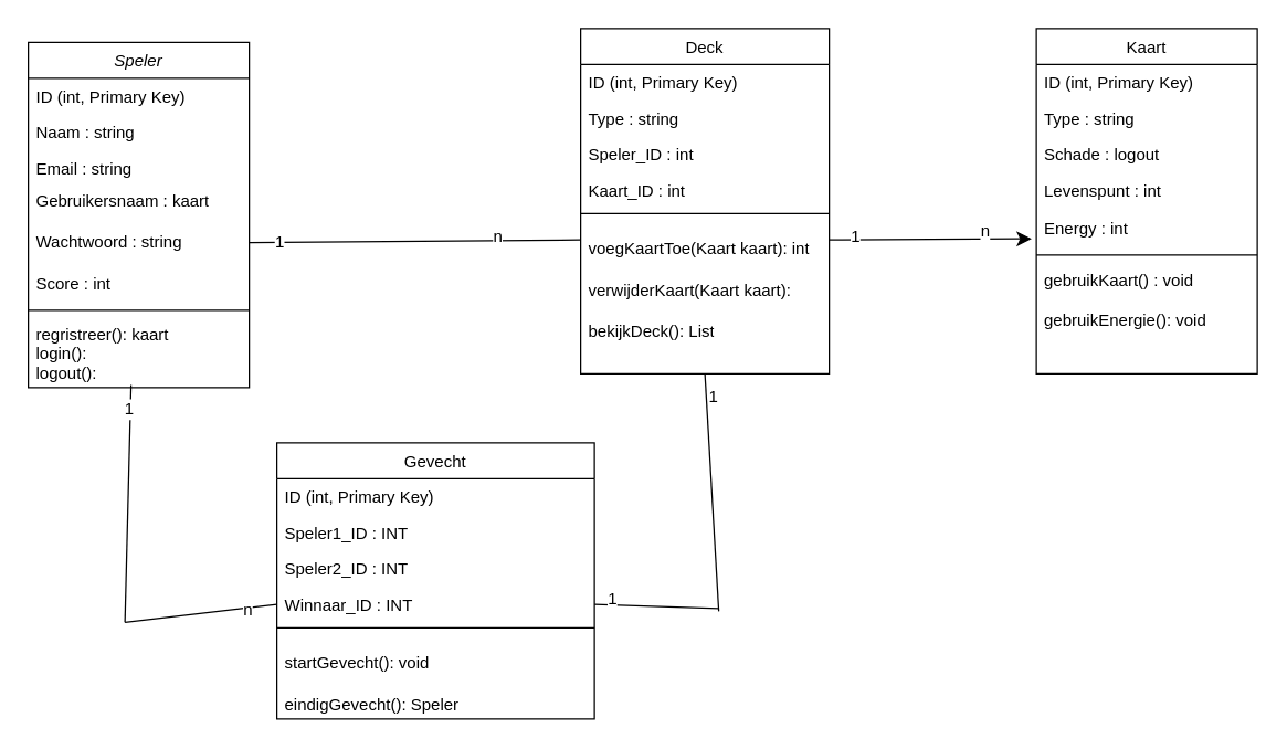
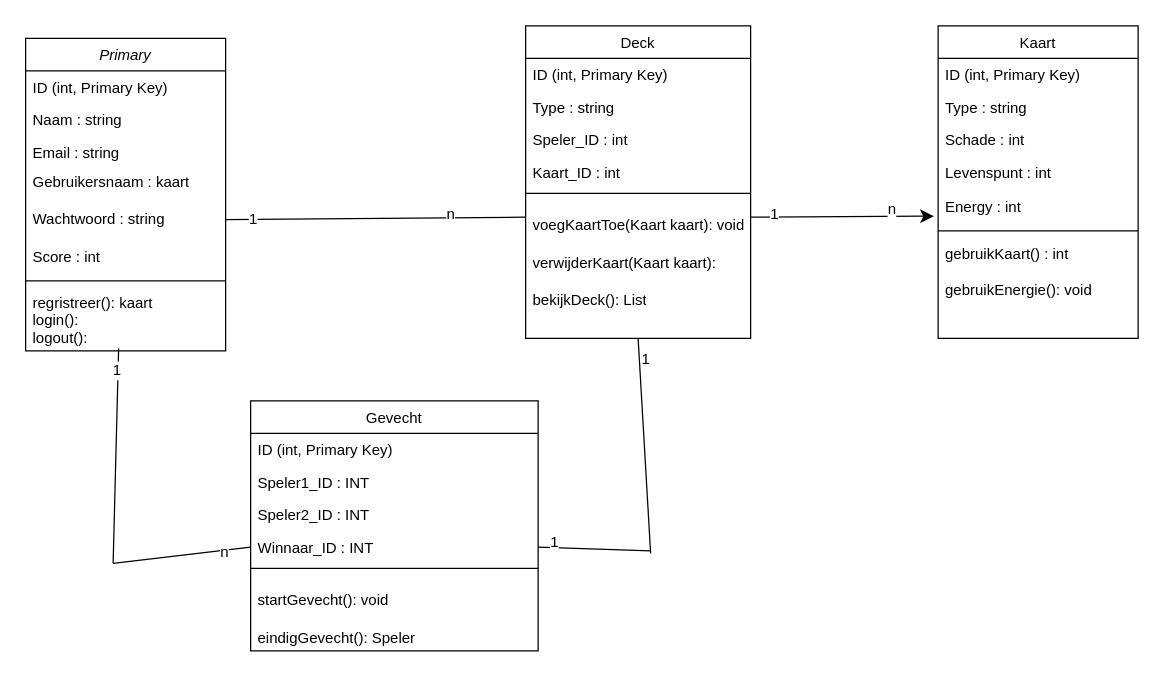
- <mxCell id="28" value="Speler" style="swimlane;fontStyle=2;align=center;verticalAlign=top;childLayout=stackLayout;horizontal=1;startSize=26;horizontalStack=0;resizeParent=1;resizeLast=0;collapsible=1;marginBottom=0;rounded=0;shadow=0;strokeWidth=1;" parent="1" vertex="1"><mxGeometry x="20" y="30" width="160" height="250" as="geometry"><mxRectangle x="230" y="140" width="160" height="26" as="alternateBounds" /></mxGeometry></mxCell>
+ <mxCell id="28" value="Primary" style="swimlane;fontStyle=2;align=center;verticalAlign=top;childLayout=stackLayout;horizontal=1;startSize=26;horizontalStack=0;resizeParent=1;resizeLast=0;collapsible=1;marginBottom=0;rounded=0;shadow=0;strokeWidth=1;" parent="1" vertex="1"><mxGeometry x="20" y="30" width="160" height="250" as="geometry"><mxRectangle x="230" y="140" width="160" height="26" as="alternateBounds" /></mxGeometry></mxCell>
- <mxCell id="5" value="Schade : logout" style="text;align=left;verticalAlign=top;spacingLeft=4;spacingRight=4;overflow=hidden;rotatable=0;points=[[0,0.5],[1,0.5]];portConstraint=eastwest;rounded=0;shadow=0;html=0;" parent="2" vertex="1"><mxGeometry y="78" width="160" height="26" as="geometry" /></mxCell>
+ <mxCell id="5" value="Schade : int" style="text;align=left;verticalAlign=top;spacingLeft=4;spacingRight=4;overflow=hidden;rotatable=0;points=[[0,0.5],[1,0.5]];portConstraint=eastwest;rounded=0;shadow=0;html=0;" parent="2" vertex="1"><mxGeometry y="78" width="160" height="26" as="geometry" /></mxCell>
- <mxCell id="17" value="&lt;p data-pm-slice=&quot;1 1 [&amp;quot;list&amp;quot;,{&amp;quot;spread&amp;quot;:false,&amp;quot;start&amp;quot;:633,&amp;quot;end&amp;quot;:730},&amp;quot;regular_list_item&amp;quot;,{&amp;quot;start&amp;quot;:633,&amp;quot;end&amp;quot;:666}]&quot;&gt;voegKaartToe(Kaart kaart): int&lt;/p&gt;" style="text;strokeColor=none;fillColor=none;align=left;verticalAlign=middle;spacingLeft=4;spacingRight=4;overflow=hidden;points=[[0,0.5],[1,0.5]];portConstraint=eastwest;rotatable=0;whiteSpace=wrap;html=1;" parent="11" vertex="1"><mxGeometry y="138" width="180" height="30" as="geometry" /></mxCell>
+ <mxCell id="17" value="&lt;p data-pm-slice=&quot;1 1 [&amp;quot;list&amp;quot;,{&amp;quot;spread&amp;quot;:false,&amp;quot;start&amp;quot;:633,&amp;quot;end&amp;quot;:730},&amp;quot;regular_list_item&amp;quot;,{&amp;quot;start&amp;quot;:633,&amp;quot;end&amp;quot;:666}]&quot;&gt;voegKaartToe(Kaart kaart): void&lt;/p&gt;" style="text;strokeColor=none;fillColor=none;align=left;verticalAlign=middle;spacingLeft=4;spacingRight=4;overflow=hidden;points=[[0,0.5],[1,0.5]];portConstraint=eastwest;rotatable=0;whiteSpace=wrap;html=1;" parent="11" vertex="1"><mxGeometry y="138" width="180" height="30" as="geometry" /></mxCell>
- <mxCell id="9" value="gebruikKaart() : void" style="text;strokeColor=none;fillColor=none;align=left;verticalAlign=middle;spacingLeft=4;spacingRight=4;overflow=hidden;points=[[0,0.5],[1,0.5]];portConstraint=eastwest;rotatable=0;whiteSpace=wrap;html=1;" parent="2" vertex="1"><mxGeometry y="168" width="160" height="30" as="geometry" /></mxCell>
+ <mxCell id="9" value="gebruikKaart() : int" style="text;strokeColor=none;fillColor=none;align=left;verticalAlign=middle;spacingLeft=4;spacingRight=4;overflow=hidden;points=[[0,0.5],[1,0.5]];portConstraint=eastwest;rotatable=0;whiteSpace=wrap;html=1;" parent="2" vertex="1"><mxGeometry y="168" width="160" height="30" as="geometry" /></mxCell>
